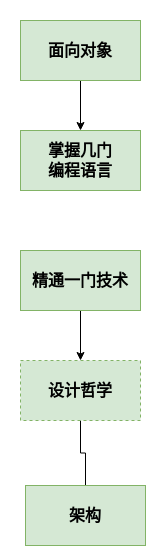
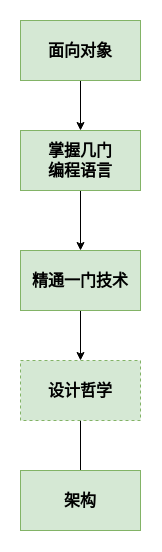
+ <mxCell id="4" style="edgeStyle=orthogonalEdgeStyle;rounded=0;orthogonalLoop=1;jettySize=auto;html=1;exitX=0.5;exitY=1;exitDx=0;exitDy=0;entryX=0.5;entryY=0;entryDx=0;entryDy=0;fontSize=16;" edge="1" parent="1" source="5" target="7"><mxGeometry relative="1" as="geometry" /></mxCell>
- <mxCell id="10" value="架构" style="rounded=0;whiteSpace=wrap;html=1;fillColor=#d5e8d4;strokeColor=#82b366;fontFamily=楷体;fontStyle=1;fontSize=16;" vertex="1" parent="1"><mxGeometry x="25" y="485" width="120" height="60" as="geometry" /></mxCell>
+ <mxCell id="10" value="架构" style="rounded=0;whiteSpace=wrap;html=1;fillColor=#d5e8d4;strokeColor=#82b366;fontFamily=楷体;fontStyle=1;fontSize=16;" vertex="1" parent="1"><mxGeometry x="20" y="470" width="120" height="60" as="geometry" /></mxCell>
